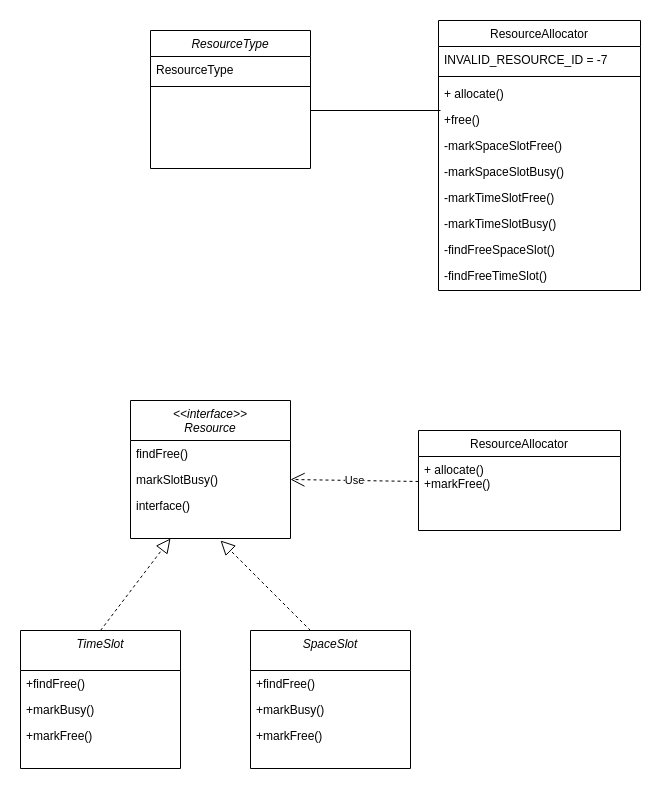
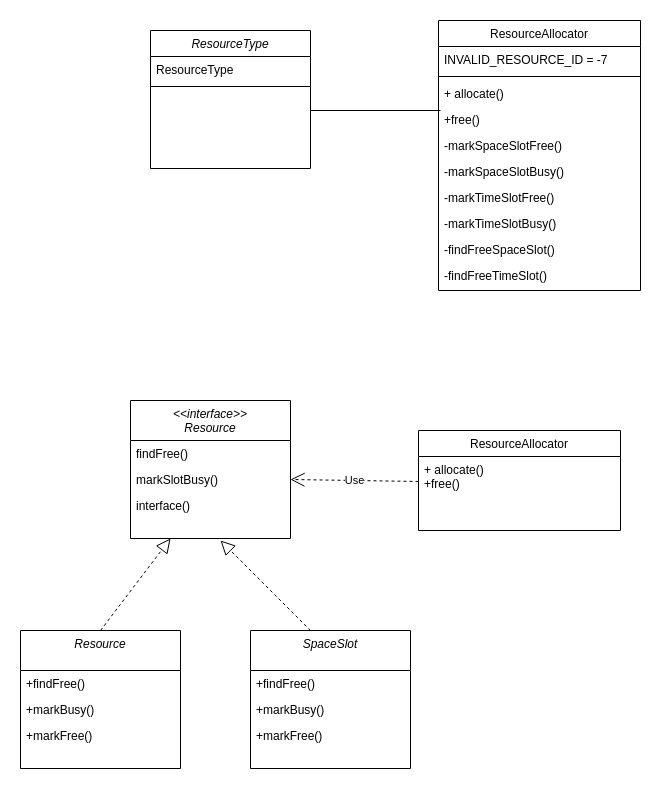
- <mxCell id="22" value="+ allocate()&#10;+markFree()&#10;" style="text;align=left;verticalAlign=top;spacingLeft=4;spacingRight=4;overflow=hidden;rotatable=0;points=[[0,0.5],[1,0.5]];portConstraint=eastwest;" vertex="1" parent="21"><mxGeometry y="26" width="202" height="44" as="geometry" /></mxCell>
+ <mxCell id="22" value="+ allocate()&#10;+free()&#10;" style="text;align=left;verticalAlign=top;spacingLeft=4;spacingRight=4;overflow=hidden;rotatable=0;points=[[0,0.5],[1,0.5]];portConstraint=eastwest;" vertex="1" parent="21"><mxGeometry y="26" width="202" height="44" as="geometry" /></mxCell>
- <mxCell id="27" value="TimeSlot" style="swimlane;fontStyle=2;align=center;verticalAlign=top;childLayout=stackLayout;horizontal=1;startSize=40;horizontalStack=0;resizeParent=1;resizeLast=0;collapsible=1;marginBottom=0;rounded=0;shadow=0;strokeWidth=1;" vertex="1" parent="1"><mxGeometry x="20" y="630" width="160" height="138" as="geometry"><mxRectangle x="230" y="140" width="160" height="26" as="alternateBounds" /></mxGeometry></mxCell>
+ <mxCell id="27" value="Resource" style="swimlane;fontStyle=2;align=center;verticalAlign=top;childLayout=stackLayout;horizontal=1;startSize=40;horizontalStack=0;resizeParent=1;resizeLast=0;collapsible=1;marginBottom=0;rounded=0;shadow=0;strokeWidth=1;" vertex="1" parent="1"><mxGeometry x="20" y="630" width="160" height="138" as="geometry"><mxRectangle x="230" y="140" width="160" height="26" as="alternateBounds" /></mxGeometry></mxCell>
